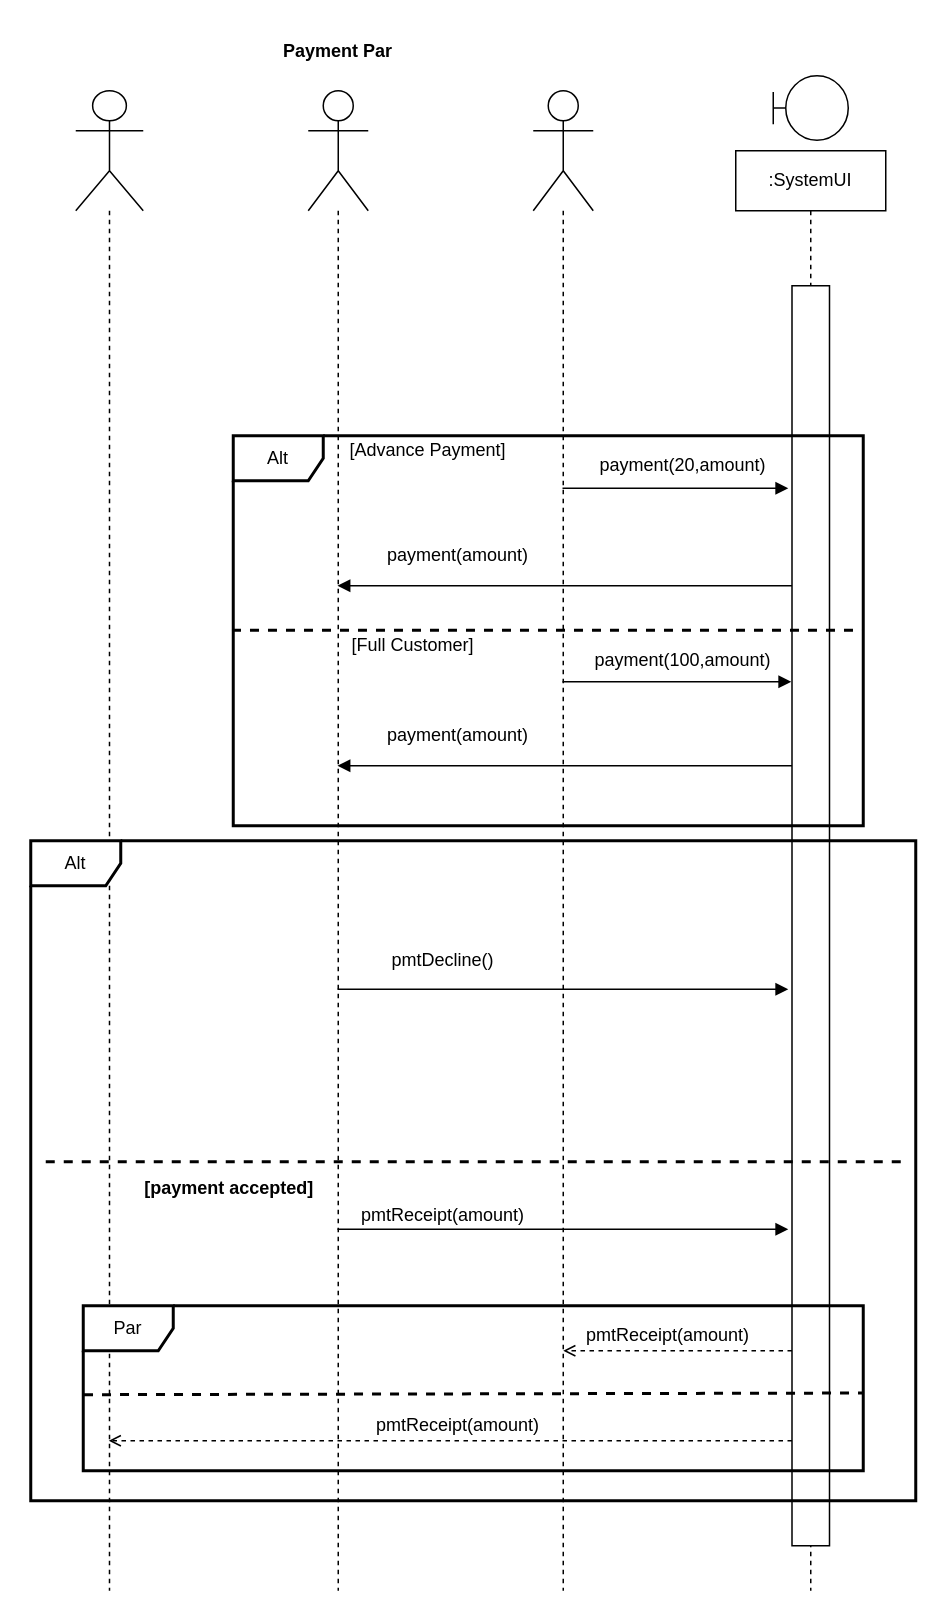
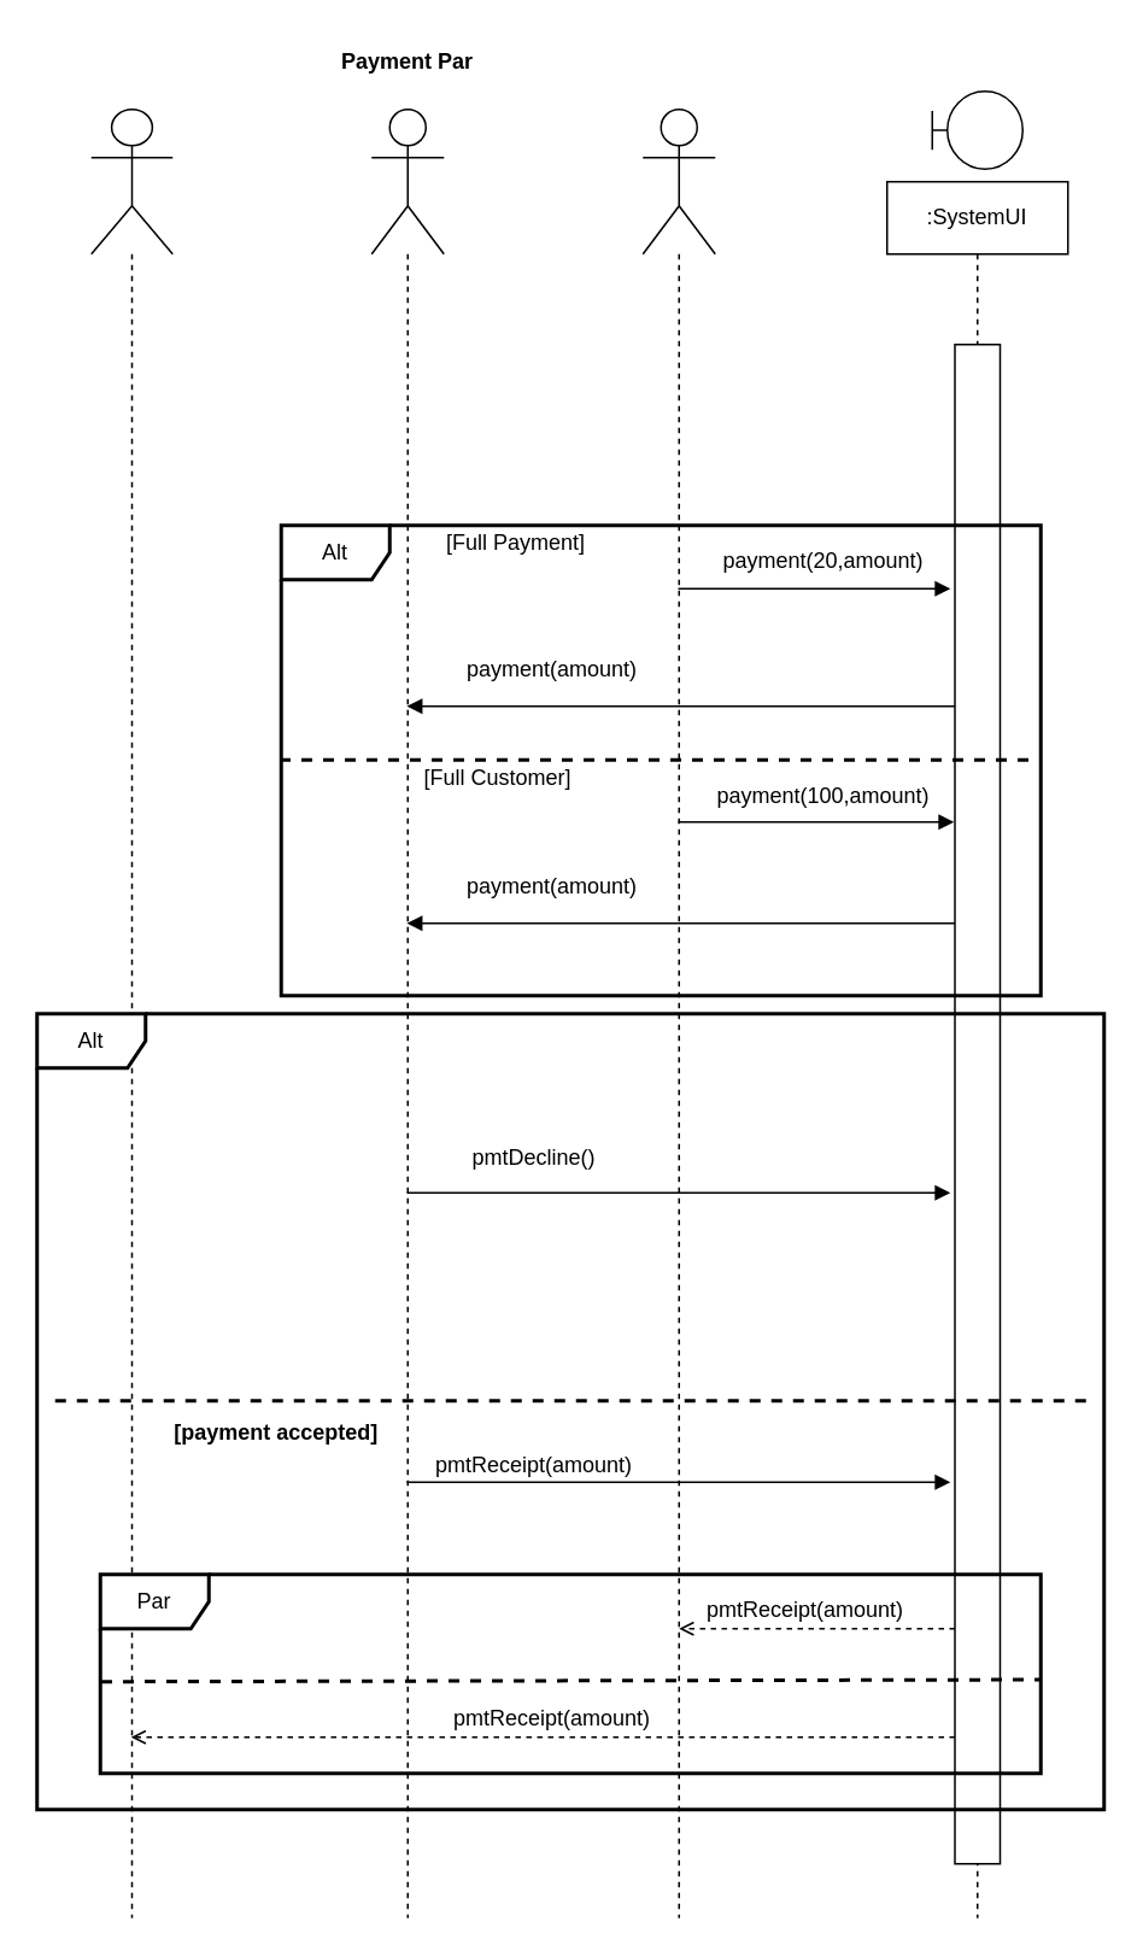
- <mxCell id="21" value="[Advance Payment]" style="text;html=1;strokeColor=none;fillColor=none;align=center;verticalAlign=middle;whiteSpace=wrap;rounded=0;" parent="1" vertex="1"><mxGeometry x="225" y="290" width="120" height="20" as="geometry" /></mxCell>
+ <mxCell id="21" value="[Full Payment]" style="text;html=1;strokeColor=none;fillColor=none;align=center;verticalAlign=middle;whiteSpace=wrap;rounded=0;" parent="1" vertex="1"><mxGeometry x="225" y="290" width="120" height="20" as="geometry" /></mxCell>
